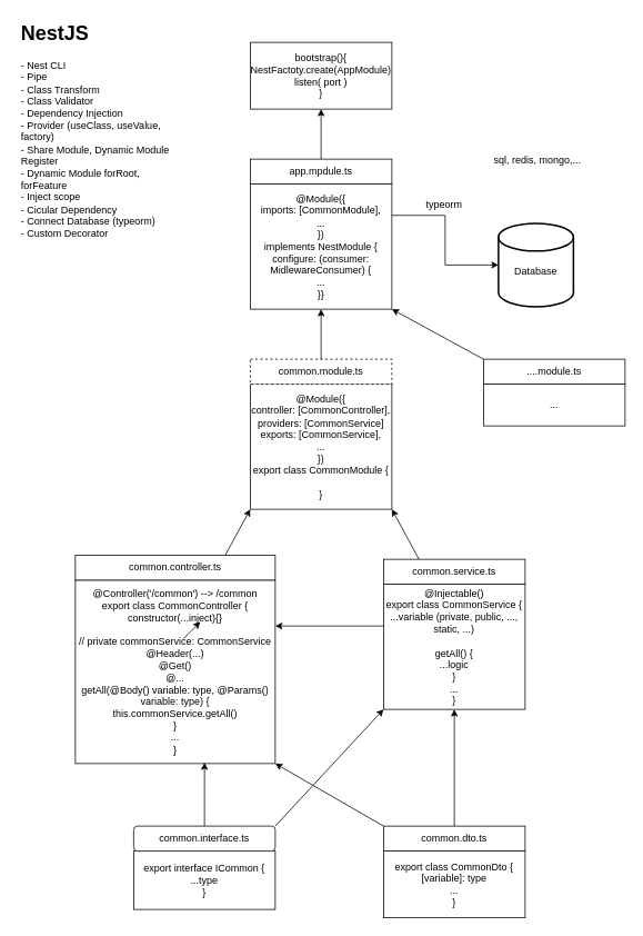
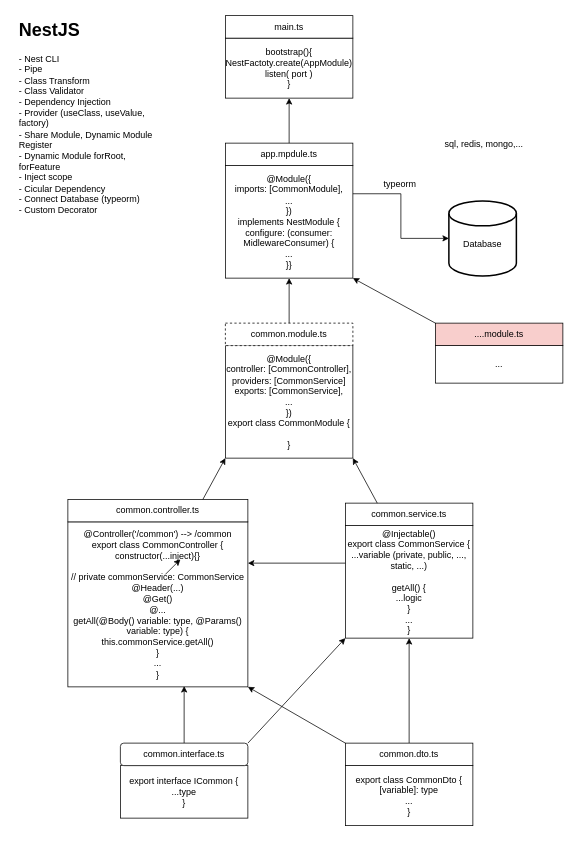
+ <mxCell id="5" value="main.ts" style="rounded=0;whiteSpace=wrap;html=1;movable=1;resizable=1;rotatable=1;deletable=1;editable=1;locked=0;connectable=1;" vertex="1" parent="3"><mxGeometry width="170" height="30" as="geometry" /></mxCell>
- <mxCell id="30" value="....module.ts" style="rounded=0;whiteSpace=wrap;html=1;movable=1;resizable=1;rotatable=1;deletable=1;editable=1;locked=0;connectable=1;" vertex="1" parent="28"><mxGeometry width="170" height="30" as="geometry" /></mxCell>
+ <mxCell id="30" value="....module.ts" style="rounded=0;whiteSpace=wrap;html=1;movable=1;resizable=1;rotatable=1;deletable=1;editable=1;locked=0;connectable=1;fillColor=#f8cecc;" vertex="1" parent="28"><mxGeometry width="170" height="30" as="geometry" /></mxCell>
